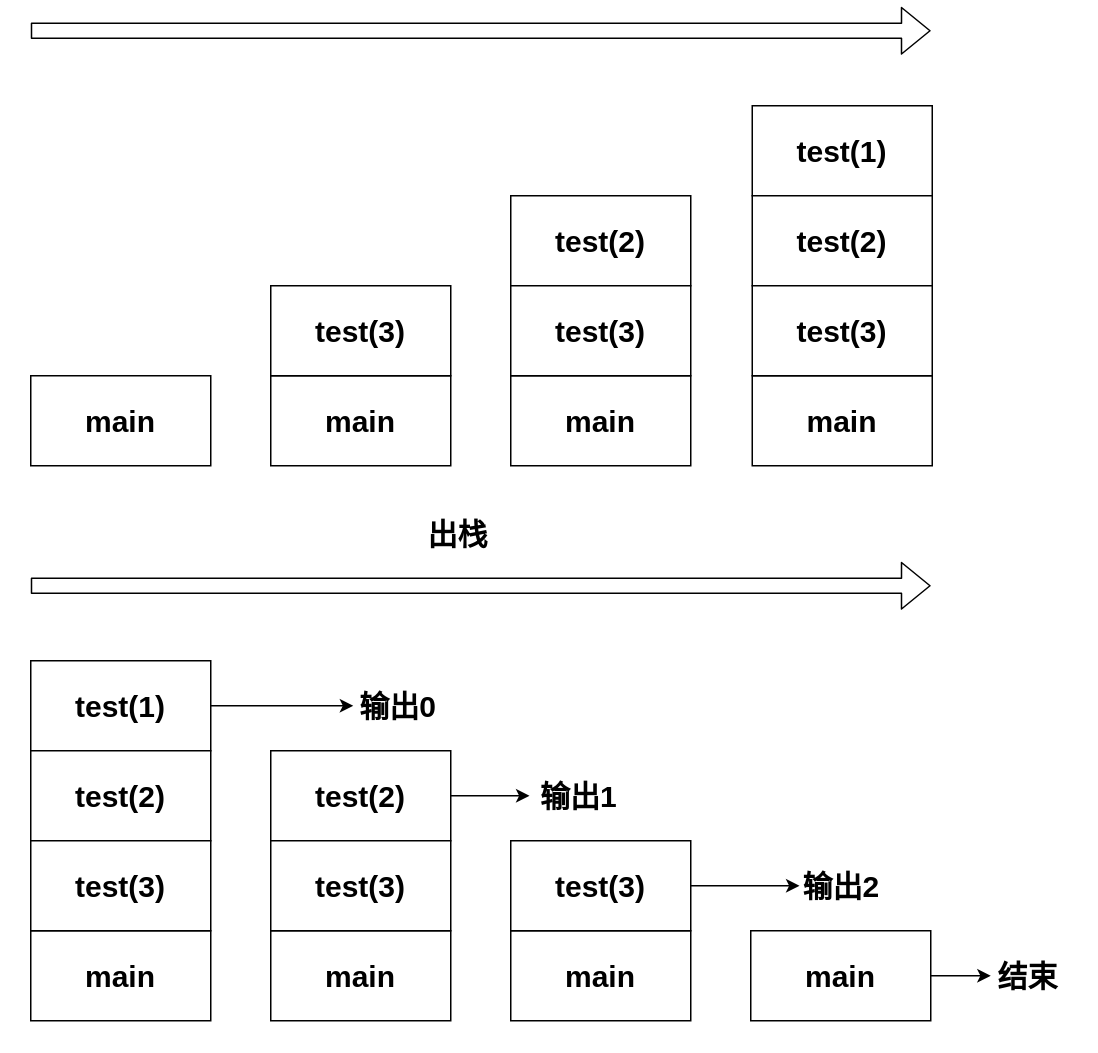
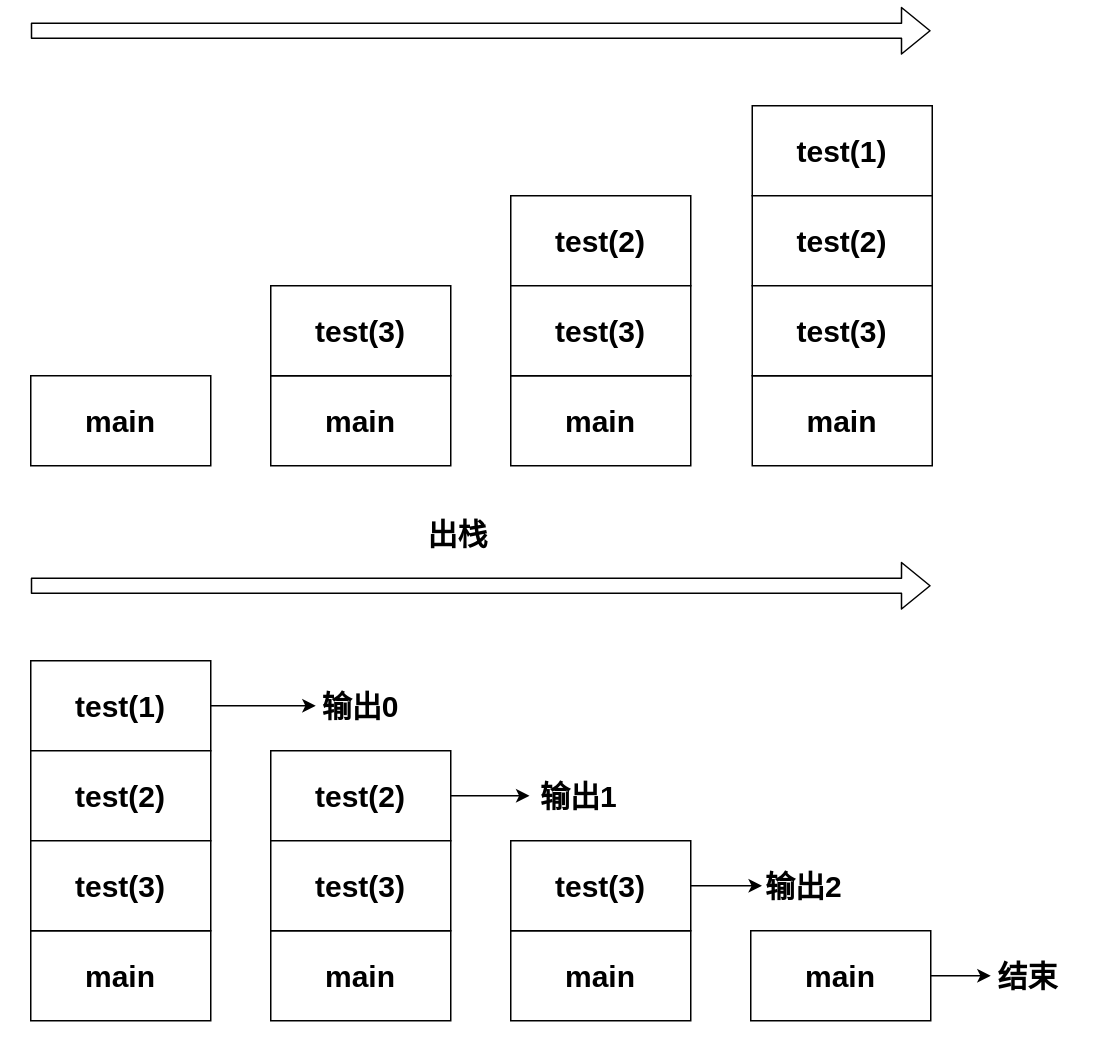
- <mxCell id="32" value="&lt;b&gt;输出0&lt;/b&gt;" style="text;html=1;strokeColor=none;fillColor=none;align=center;verticalAlign=middle;whiteSpace=wrap;rounded=0;fontSize=20;" parent="1" vertex="1"><mxGeometry x="235" y="460" width="60" height="20" as="geometry" /></mxCell>
+ <mxCell id="32" value="&lt;b&gt;输出0&lt;/b&gt;" style="text;html=1;strokeColor=none;fillColor=none;align=center;verticalAlign=middle;whiteSpace=wrap;rounded=0;fontSize=20;" parent="1" vertex="1"><mxGeometry x="210" y="460" width="60" height="20" as="geometry" /></mxCell>
- <mxCell id="34" value="&lt;b&gt;输出2&lt;/b&gt;" style="text;html=1;strokeColor=none;fillColor=none;align=center;verticalAlign=middle;whiteSpace=wrap;rounded=0;fontSize=20;" parent="1" vertex="1"><mxGeometry x="532.5" y="580" width="55" height="20" as="geometry" /></mxCell>
+ <mxCell id="34" value="&lt;b&gt;输出2&lt;/b&gt;" style="text;html=1;strokeColor=none;fillColor=none;align=center;verticalAlign=middle;whiteSpace=wrap;rounded=0;fontSize=20;" parent="1" vertex="1"><mxGeometry x="507.5" y="580" width="55" height="20" as="geometry" /></mxCell>
